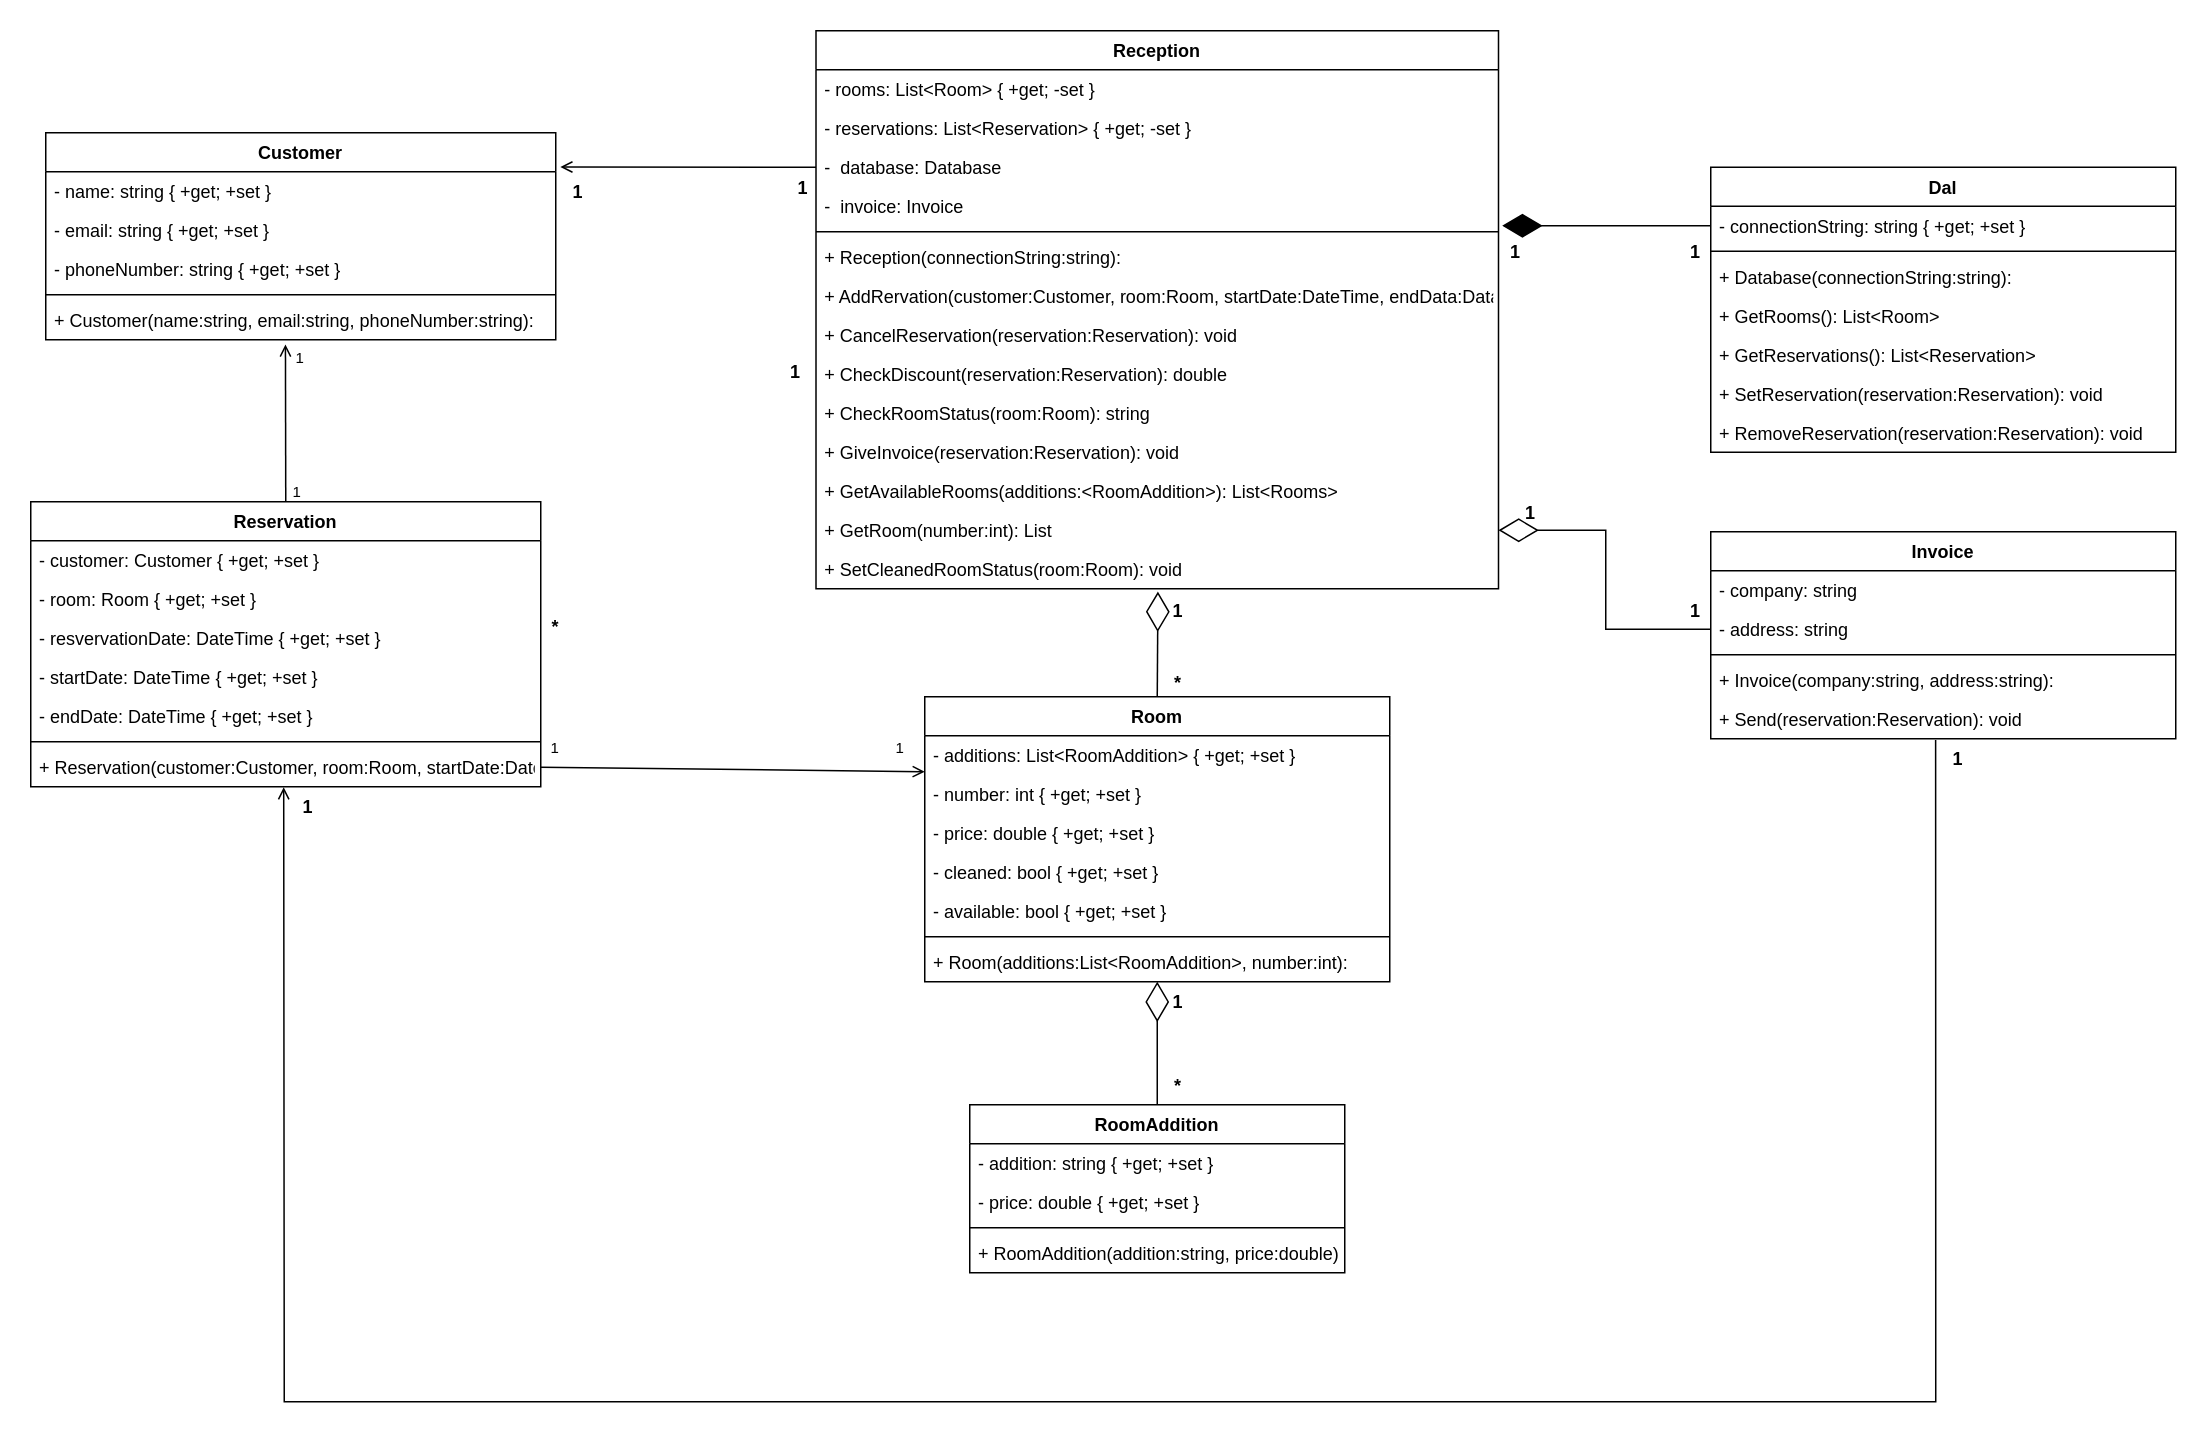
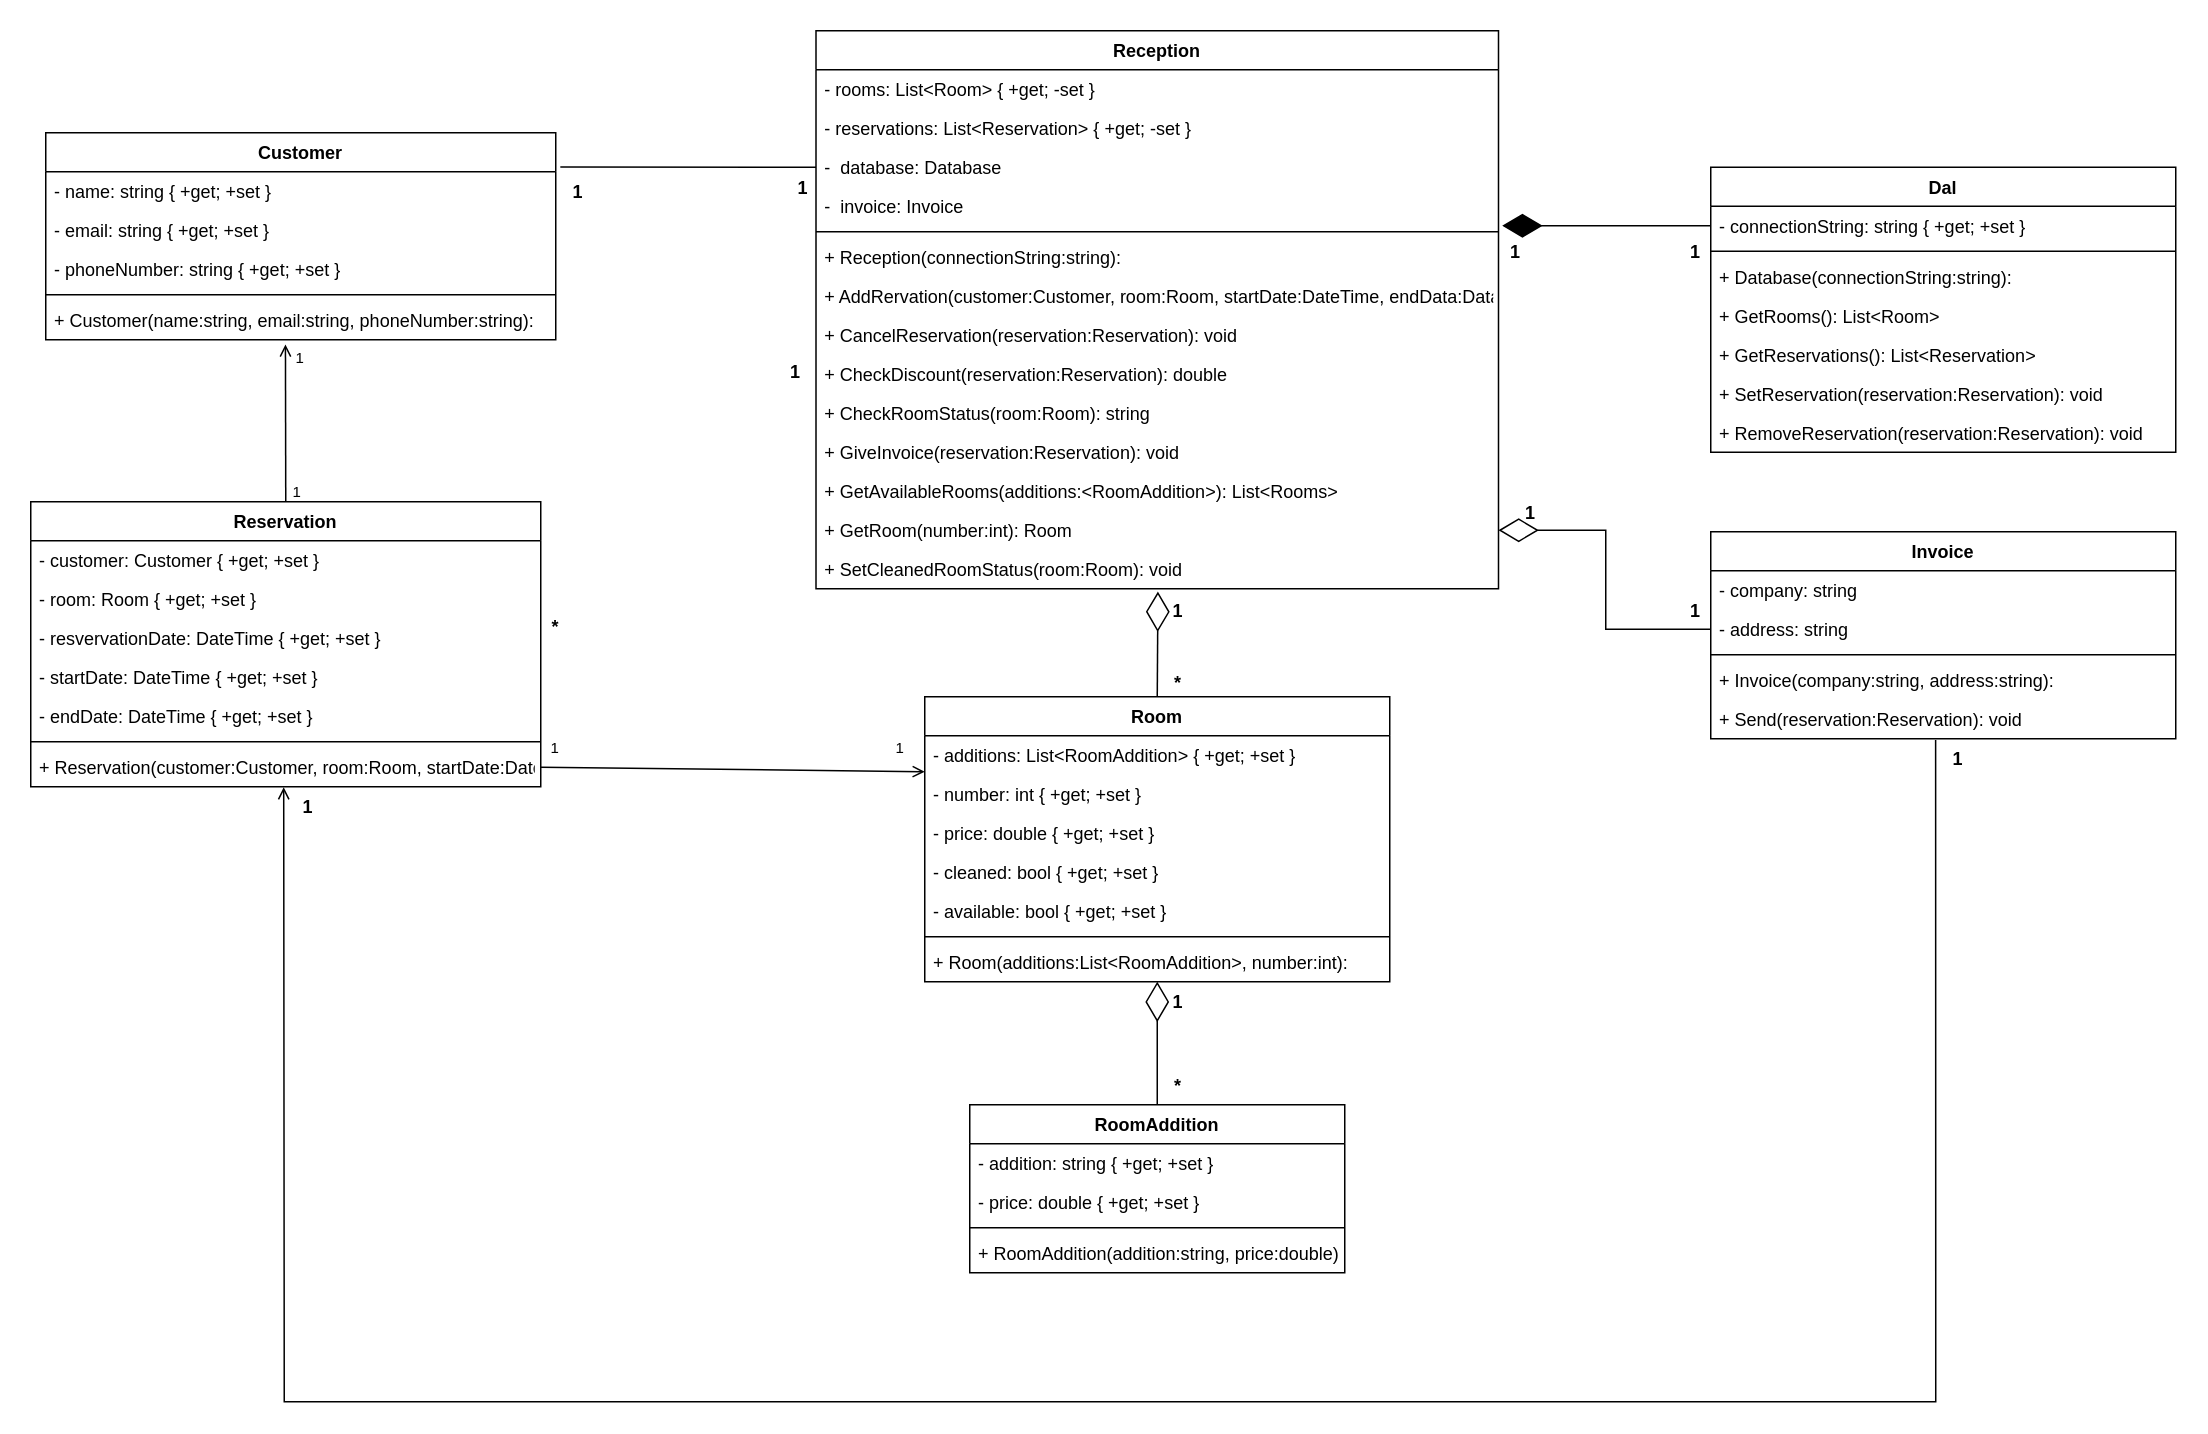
- <mxCell id="12" value="" style="endArrow=open;html=1;jumpStyle=none;endFill=0;exitX=0;exitY=0.5;exitDx=0;exitDy=0;entryX=1.009;entryY=-0.122;entryDx=0;entryDy=0;entryPerimeter=0;" edge="1" parent="1" source="68" target="19"><mxGeometry width="50" height="50" relative="1" as="geometry"><mxPoint x="440" y="394" as="sourcePoint" /><mxPoint x="370" y="304" as="targetPoint" /></mxGeometry></mxCell>
+ <mxCell id="12" value="" style="endArrow=none;html=1;jumpStyle=none;endFill=0;exitX=0;exitY=0.5;exitDx=0;exitDy=0;entryX=1.009;entryY=-0.122;entryDx=0;entryDy=0;entryPerimeter=0;" edge="1" parent="1" source="68" target="19"><mxGeometry width="50" height="50" relative="1" as="geometry"><mxPoint x="440" y="394" as="sourcePoint" /><mxPoint x="370" y="304" as="targetPoint" /></mxGeometry></mxCell>
- <mxCell id="78" value="+ GetRoom(number:int): List" style="text;strokeColor=none;fillColor=none;align=left;verticalAlign=top;spacingLeft=4;spacingRight=4;overflow=hidden;rotatable=0;points=[[0,0.5],[1,0.5]];portConstraint=eastwest;" vertex="1" parent="65"><mxGeometry y="320" width="455" height="26" as="geometry" /></mxCell>
+ <mxCell id="78" value="+ GetRoom(number:int): Room" style="text;strokeColor=none;fillColor=none;align=left;verticalAlign=top;spacingLeft=4;spacingRight=4;overflow=hidden;rotatable=0;points=[[0,0.5],[1,0.5]];portConstraint=eastwest;" vertex="1" parent="65"><mxGeometry y="320" width="455" height="26" as="geometry" /></mxCell>
